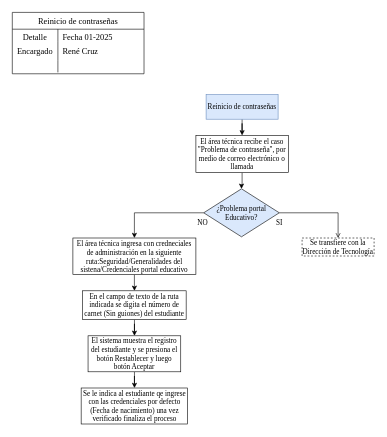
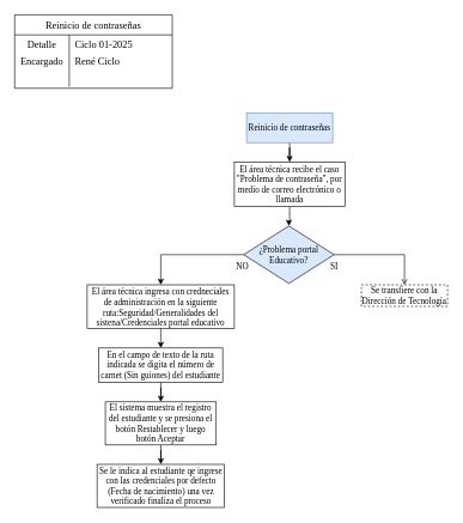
- <mxCell id="5" value="&lt;font style=&quot;font-size: 14px;&quot;&gt;Fecha 01-2025&lt;/font&gt;" style="shape=partialRectangle;html=1;whiteSpace=wrap;connectable=0;fillColor=none;top=0;left=0;bottom=0;right=0;align=left;spacingLeft=6;overflow=hidden;strokeColor=inherit;fontSize=16;fontFamily=Times New Roman;" vertex="1" parent="3"><mxGeometry x="76" width="144" height="20" as="geometry"><mxRectangle width="144" height="20" as="alternateBounds" /></mxGeometry></mxCell>
+ <mxCell id="5" value="&lt;font style=&quot;font-size: 14px;&quot;&gt;Ciclo 01-2025&lt;/font&gt;" style="shape=partialRectangle;html=1;whiteSpace=wrap;connectable=0;fillColor=none;top=0;left=0;bottom=0;right=0;align=left;spacingLeft=6;overflow=hidden;strokeColor=inherit;fontSize=16;fontFamily=Times New Roman;" vertex="1" parent="3"><mxGeometry x="76" width="144" height="20" as="geometry"><mxRectangle width="144" height="20" as="alternateBounds" /></mxGeometry></mxCell>
- <mxCell id="8" value="&lt;span style=&quot;font-size: 14px;&quot;&gt;René Cruz&lt;/span&gt;" style="shape=partialRectangle;html=1;whiteSpace=wrap;connectable=0;fillColor=none;top=0;left=0;bottom=0;right=0;align=left;spacingLeft=6;overflow=hidden;strokeColor=inherit;fontSize=16;fontFamily=Times New Roman;" vertex="1" parent="6"><mxGeometry x="76" width="144" height="32" as="geometry"><mxRectangle width="144" height="32" as="alternateBounds" /></mxGeometry></mxCell>
+ <mxCell id="8" value="&lt;span style=&quot;font-size: 14px;&quot;&gt;René Ciclo&lt;/span&gt;" style="shape=partialRectangle;html=1;whiteSpace=wrap;connectable=0;fillColor=none;top=0;left=0;bottom=0;right=0;align=left;spacingLeft=6;overflow=hidden;strokeColor=inherit;fontSize=16;fontFamily=Times New Roman;" vertex="1" parent="6"><mxGeometry x="76" width="144" height="32" as="geometry"><mxRectangle width="144" height="32" as="alternateBounds" /></mxGeometry></mxCell>
